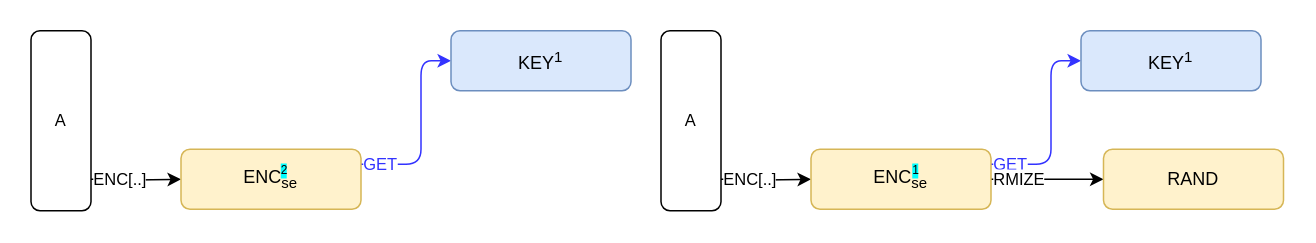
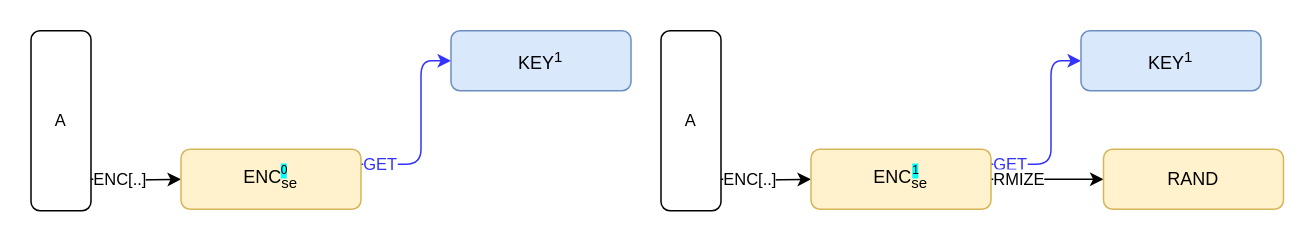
- <mxCell id="15" value="2" style="text;html=1;resizable=0;points=[];autosize=1;align=left;verticalAlign=top;spacingTop=-4;fontSize=8;labelBackgroundColor=#00FFFF;" vertex="1" parent="1"><mxGeometry x="185" y="106" width="20" height="10" as="geometry" /></mxCell>
+ <mxCell id="15" value="0" style="text;html=1;resizable=0;points=[];autosize=1;align=left;verticalAlign=top;spacingTop=-4;fontSize=8;labelBackgroundColor=#00FFFF;" vertex="1" parent="1"><mxGeometry x="185" y="106" width="20" height="10" as="geometry" /></mxCell>
